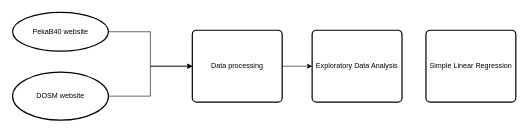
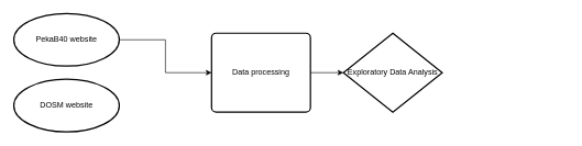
- <mxCell id="3" value="PekaB40 website" style="strokeWidth=2;html=1;shape=mxgraph.flowchart.start_1;whiteSpace=wrap;" vertex="1" parent="1"><mxGeometry x="20" y="20" width="160" height="65" as="geometry" /></mxCell>
+ <mxCell id="3" value="PekaB40 website" style="strokeWidth=2;html=1;shape=mxgraph.flowchart.start_1;whiteSpace=wrap;" vertex="1" parent="1"><mxGeometry x="20" y="20" width="160" height="80" as="geometry" /></mxCell>
- <mxCell id="8" value="Exploratory Data Analysis" style="rounded=1;whiteSpace=wrap;html=1;absoluteArcSize=1;arcSize=14;strokeWidth=2;" vertex="1" parent="1"><mxGeometry x="520" y="50" width="150" height="120" as="geometry" /></mxCell>
+ <mxCell id="8" value="Exploratory Data Analysis" style="rhombus;whiteSpace=wrap;html=1;absoluteArcSize=1;arcSize=14;strokeWidth=2;" vertex="1" parent="1"><mxGeometry x="520" y="50" width="150" height="120" as="geometry" /></mxCell>
- <mxCell id="9" value="Simple Linear Regression" style="rounded=1;whiteSpace=wrap;html=1;absoluteArcSize=1;arcSize=14;strokeWidth=2;" vertex="1" parent="1"><mxGeometry x="710" y="50" width="150" height="120" as="geometry" /></mxCell>
- <mxCell id="4" value="" style="edgeStyle=orthogonalEdgeStyle;rounded=0;orthogonalLoop=1;jettySize=auto;html=1;" edge="1" parent="1" source="5" target="7"><mxGeometry relative="1" as="geometry" /></mxCell>
